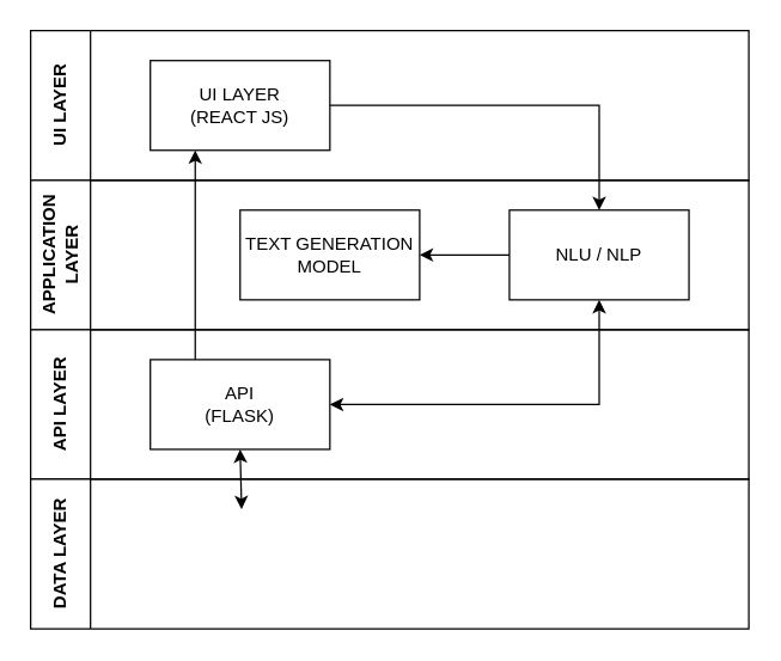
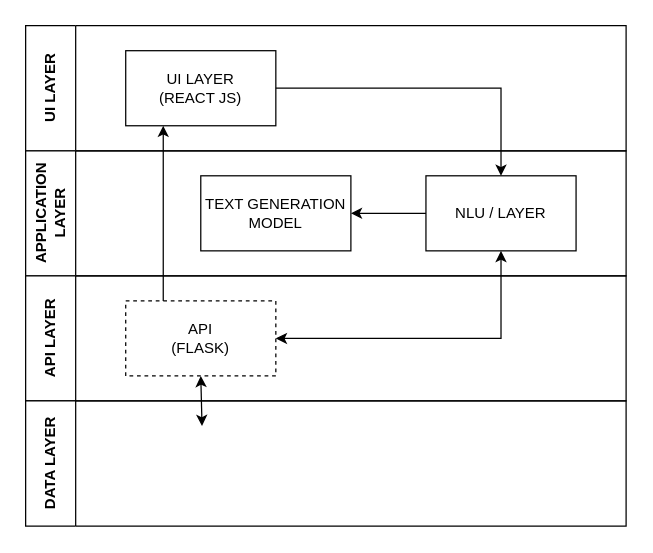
- <mxCell id="6" value="NLU / NLP" style="rounded=0;whiteSpace=wrap;html=1;" vertex="1" parent="4"><mxGeometry x="320" y="20" width="120" height="60" as="geometry" /></mxCell>
+ <mxCell id="6" value="NLU / LAYER" style="rounded=0;whiteSpace=wrap;html=1;" vertex="1" parent="4"><mxGeometry x="320" y="20" width="120" height="60" as="geometry" /></mxCell>
- <mxCell id="9" value="API&lt;br&gt;(FLASK)" style="rounded=0;whiteSpace=wrap;html=1;" vertex="1" parent="8"><mxGeometry x="80" y="20" width="120" height="60" as="geometry" /></mxCell>
+ <mxCell id="9" value="API&lt;br&gt;(FLASK)" style="rounded=0;whiteSpace=wrap;html=1;dashed=1;" vertex="1" parent="8"><mxGeometry x="80" y="20" width="120" height="60" as="geometry" /></mxCell>
